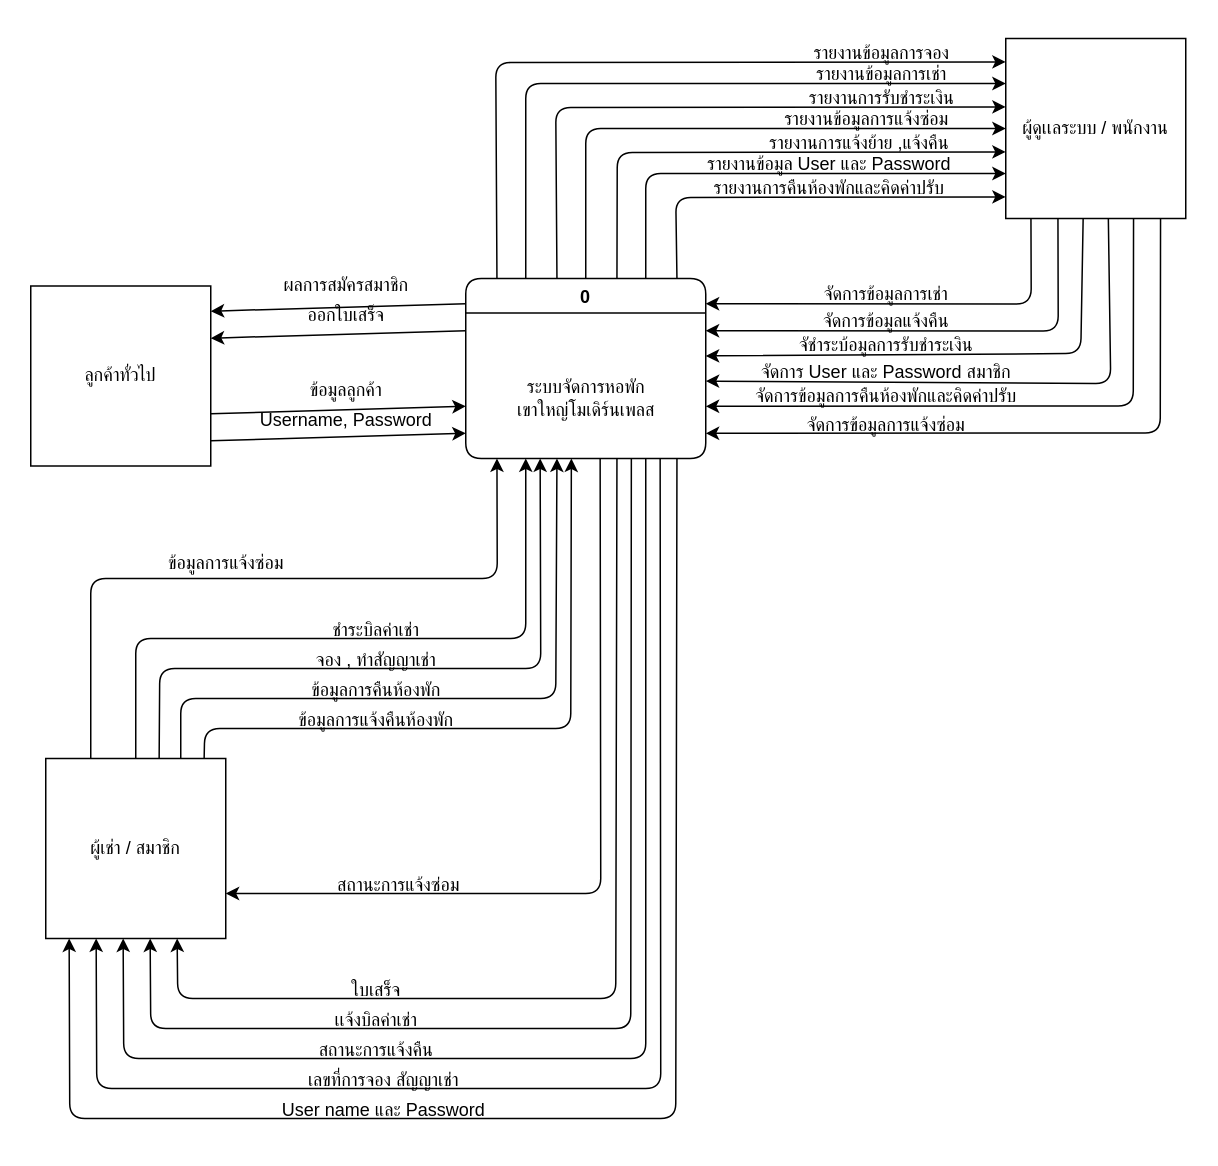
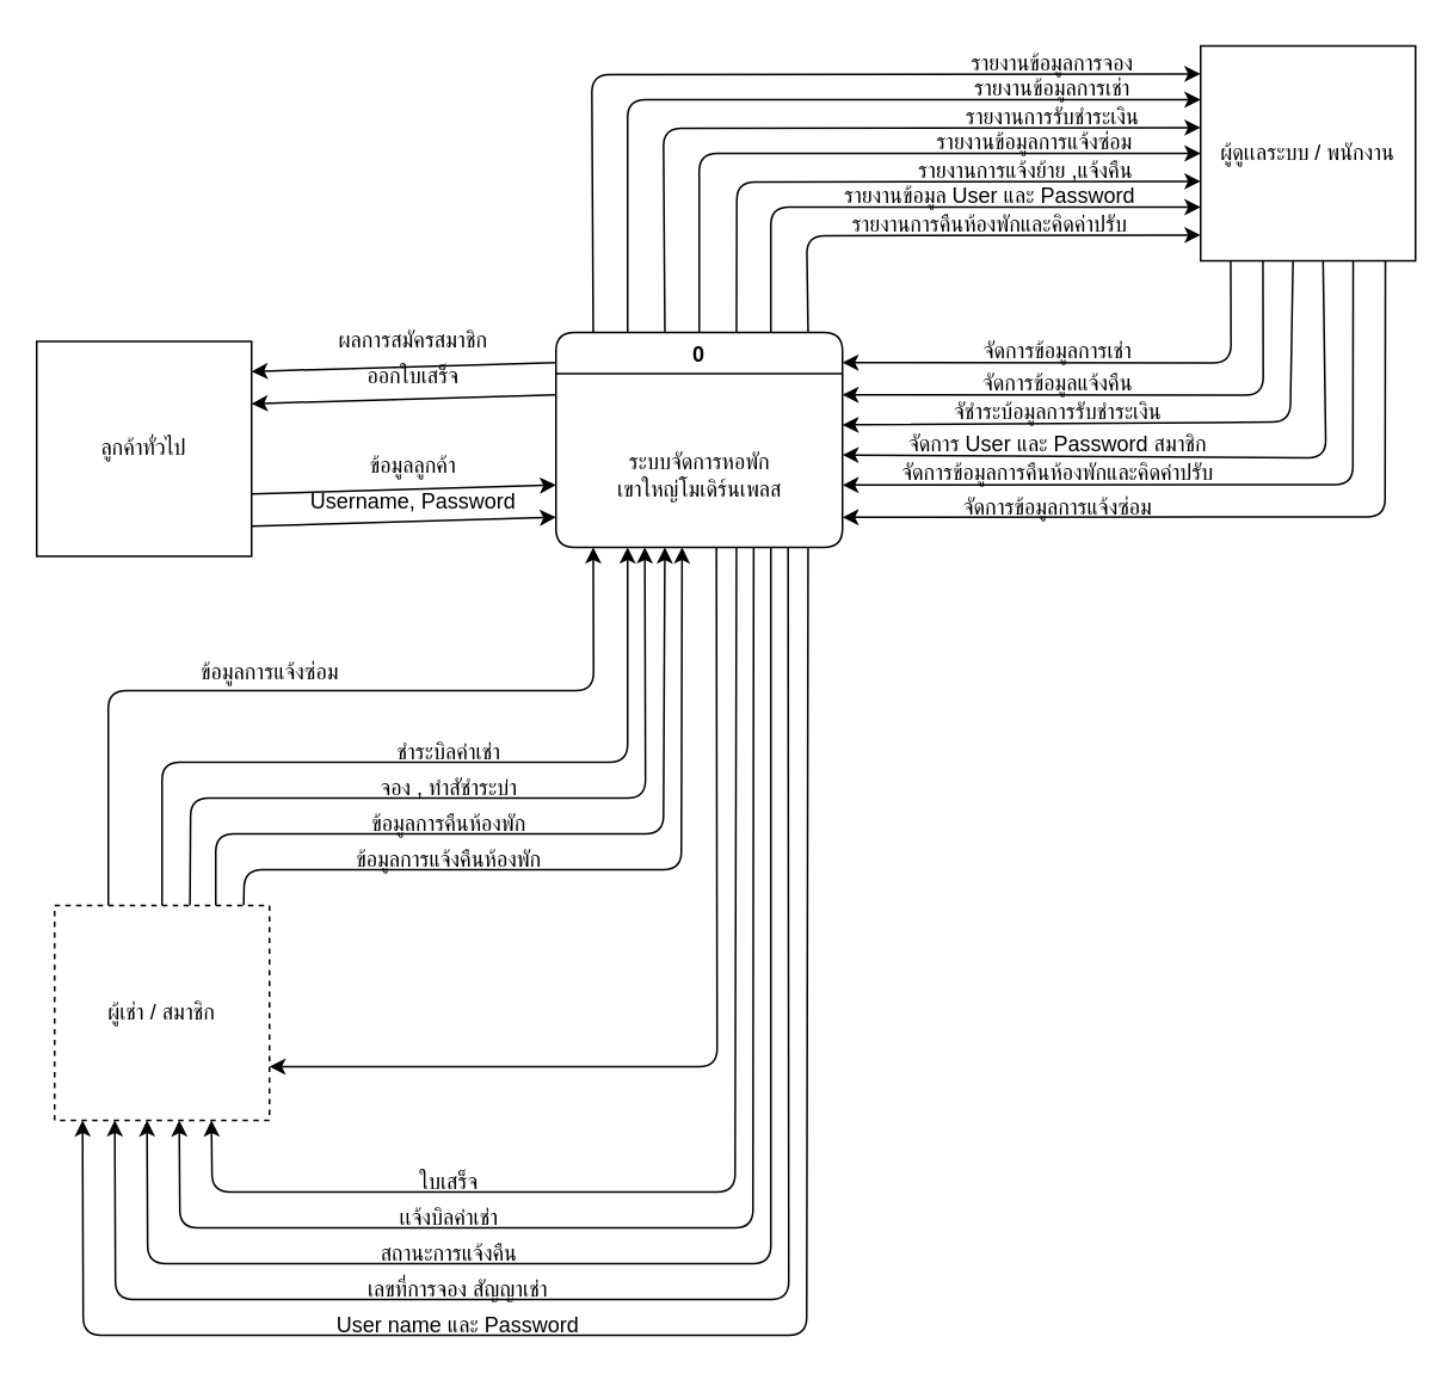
- <mxCell id="35" value="จอง , ทําสัญญาเช่า&lt;br/&gt;" style="text;html=1;align=center;verticalAlign=middle;resizable=0;points=[];autosize=1;strokeColor=none;fillColor=none;" parent="1" vertex="1"><mxGeometry x="190" y="425" width="120" height="30" as="geometry" /></mxCell>
+ <mxCell id="35" value="จอง , ทําสัชำระบ่า&lt;br/&gt;" style="text;html=1;align=center;verticalAlign=middle;resizable=0;points=[];autosize=1;strokeColor=none;fillColor=none;" parent="1" vertex="1"><mxGeometry x="190" y="425" width="120" height="30" as="geometry" /></mxCell>
- <mxCell id="31" value="ผู้เช่า / สมาชิก" style="rounded=0;whiteSpace=wrap;html=1;points=[[0,0,0,0,0],[0,0.25,0,0,0],[0,0.5,0,0,0],[0,0.75,0,0,0],[0,1,0,0,0],[0.13,0,0,0,0],[0.13,1,0,0,0],[0.25,0,0,0,0],[0.28,1,0,0,0],[0.38,0,0,0,0],[0.43,1,0,0,0],[0.5,0,0,0,0],[0.58,1,0,0,0],[0.63,0,0,0,0],[0.73,1,0,0,0],[0.75,0,0,0,0],[0.87,1,0,0,0],[0.88,0,0,0,0],[1,0,0,0,0],[1,0.25,0,0,0],[1,0.5,0,0,0],[1,0.75,0,0,0],[1,1,0,0,0]];" parent="1" vertex="1"><mxGeometry x="30" y="505" width="120" height="120" as="geometry" /></mxCell>
+ <mxCell id="31" value="ผู้เช่า / สมาชิก" style="rounded=0;whiteSpace=wrap;html=1;points=[[0,0,0,0,0],[0,0.25,0,0,0],[0,0.5,0,0,0],[0,0.75,0,0,0],[0,1,0,0,0],[0.13,0,0,0,0],[0.13,1,0,0,0],[0.25,0,0,0,0],[0.28,1,0,0,0],[0.38,0,0,0,0],[0.43,1,0,0,0],[0.5,0,0,0,0],[0.58,1,0,0,0],[0.63,0,0,0,0],[0.73,1,0,0,0],[0.75,0,0,0,0],[0.87,1,0,0,0],[0.88,0,0,0,0],[1,0,0,0,0],[1,0.25,0,0,0],[1,0.5,0,0,0],[1,0.75,0,0,0],[1,1,0,0,0]];dashed=1;" parent="1" vertex="1"><mxGeometry x="30" y="505" width="120" height="120" as="geometry" /></mxCell>
- <mxCell id="39" value="สถานะการแจ้งซ่อม" style="text;html=1;align=center;verticalAlign=middle;resizable=0;points=[];autosize=1;strokeColor=none;fillColor=none;" parent="1" vertex="1"><mxGeometry x="205" y="575" width="120" height="30" as="geometry" /></mxCell>
